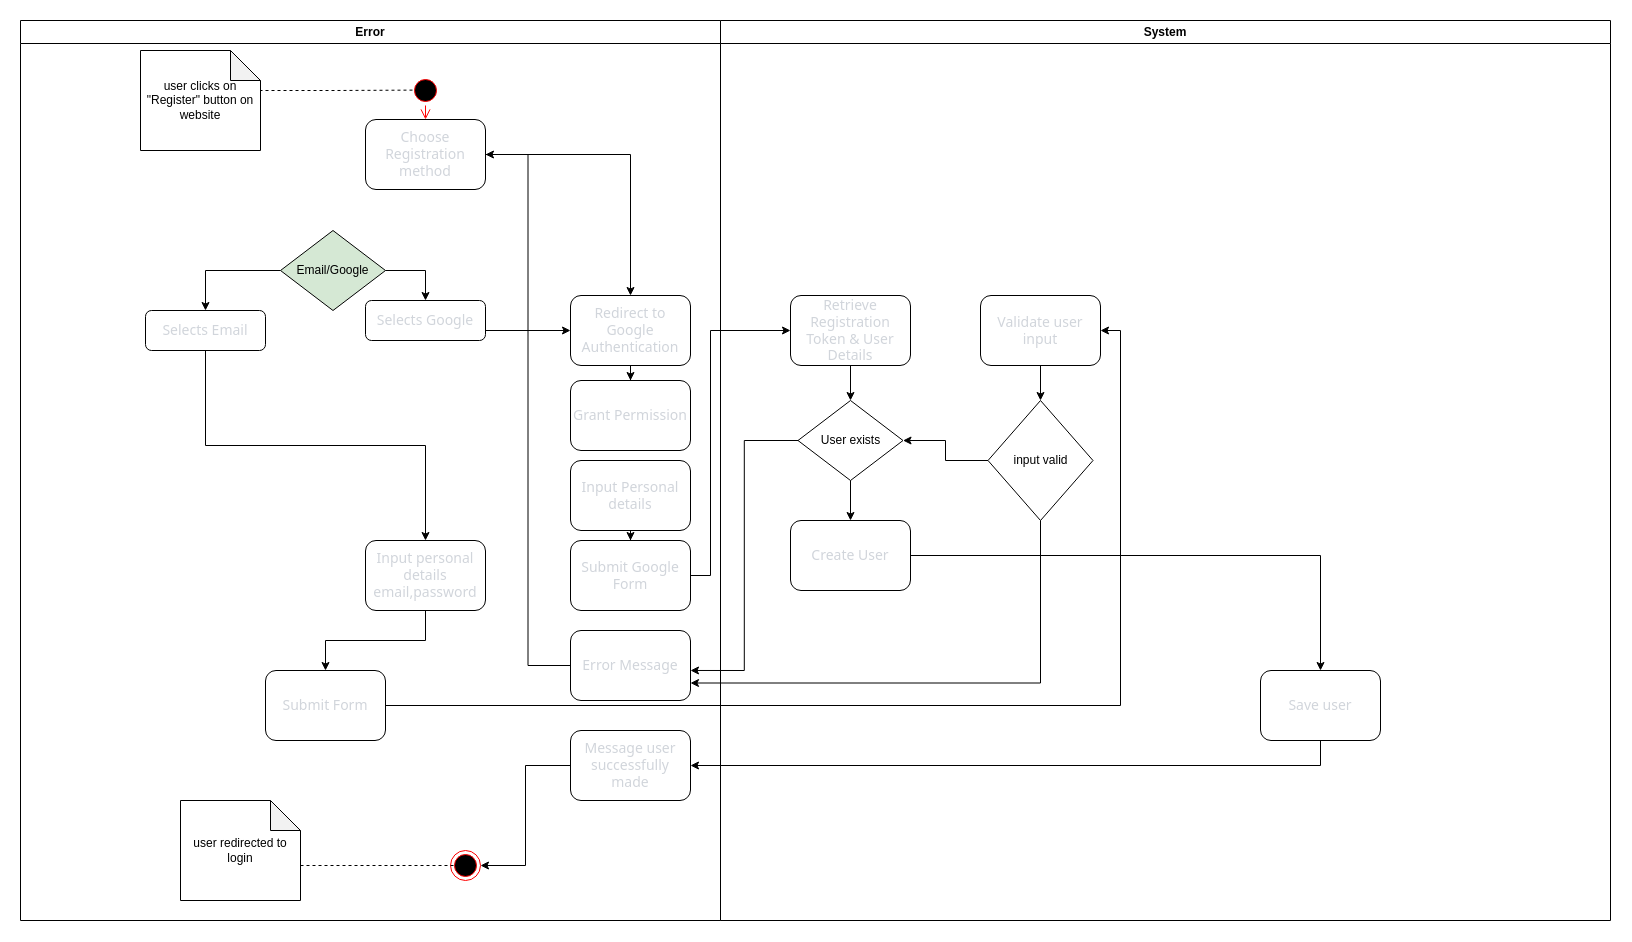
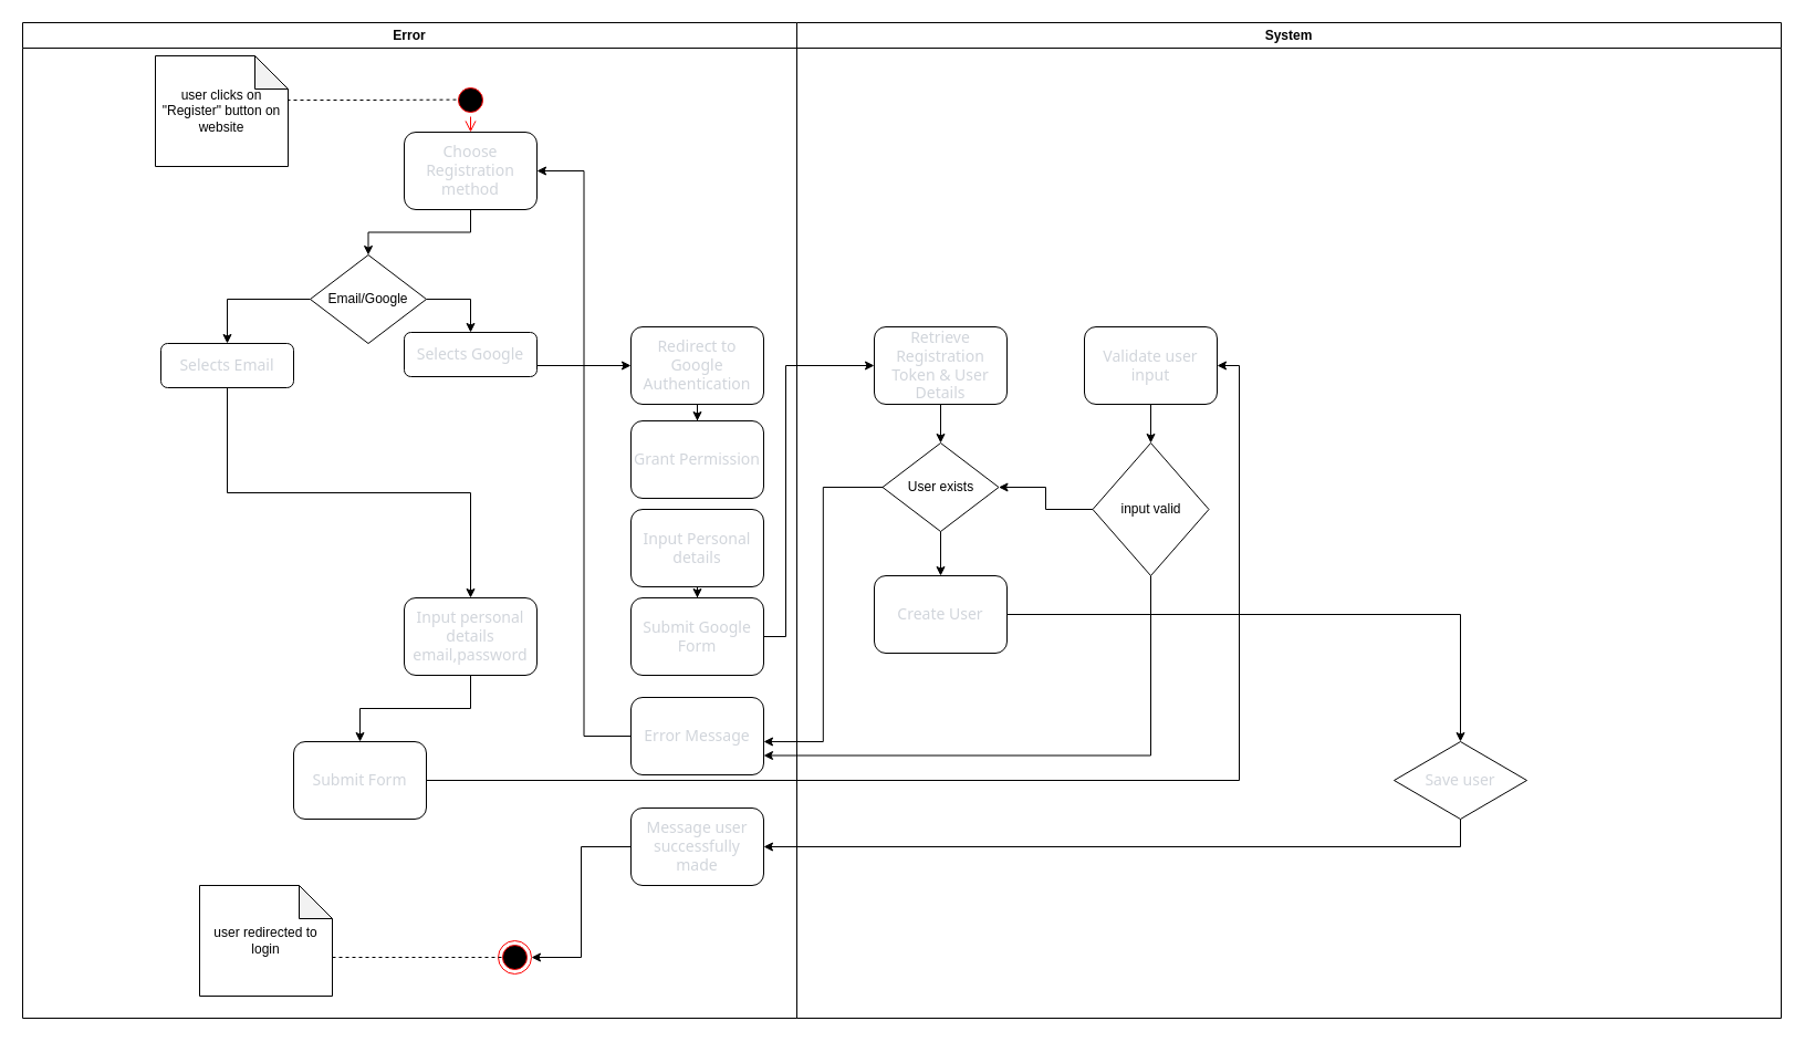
- <mxCell id="28" style="edgeStyle=orthogonalEdgeStyle;rounded=0;orthogonalLoop=1;jettySize=auto;html=1;" edge="1" parent="22" source="29" target="6"><mxGeometry relative="1" as="geometry" /></mxCell>
+ <mxCell id="28" style="edgeStyle=orthogonalEdgeStyle;rounded=0;orthogonalLoop=1;jettySize=auto;html=1;" edge="1" parent="22" source="29" target="31"><mxGeometry relative="1" as="geometry" /></mxCell>
- <mxCell id="31" value="Email/Google" style="rhombus;whiteSpace=wrap;html=1;fillColor=#d5e8d4;" vertex="1" parent="22"><mxGeometry x="260" y="210" width="105" height="80" as="geometry" /></mxCell>
+ <mxCell id="31" value="Email/Google" style="rhombus;whiteSpace=wrap;html=1;" vertex="1" parent="22"><mxGeometry x="260" y="210" width="105" height="80" as="geometry" /></mxCell>
- <mxCell id="45" value="&lt;font style=&quot;font-size: 14px;&quot;&gt;&lt;span style=&quot;color: rgb(209, 213, 219); font-family: Söhne, ui-sans-serif, system-ui, -apple-system, &amp;quot;Segoe UI&amp;quot;, Roboto, Ubuntu, Cantarell, &amp;quot;Noto Sans&amp;quot;, sans-serif, &amp;quot;Helvetica Neue&amp;quot;, Arial, &amp;quot;Apple Color Emoji&amp;quot;, &amp;quot;Segoe UI Emoji&amp;quot;, &amp;quot;Segoe UI Symbol&amp;quot;, &amp;quot;Noto Color Emoji&amp;quot;; font-style: normal; font-variant-ligatures: normal; font-variant-caps: normal; font-weight: 400; letter-spacing: normal; orphans: 2; text-align: left; text-indent: 0px; text-transform: none; widows: 2; word-spacing: 0px; -webkit-text-stroke-width: 0px; text-decoration-thickness: initial; text-decoration-style: initial; text-decoration-color: initial; float: none; display: inline !important;&quot;&gt;Save user&lt;/span&gt;&lt;br&gt;&lt;/font&gt;" style="rounded=1;whiteSpace=wrap;html=1;" parent="35" vertex="1"><mxGeometry x="540" y="650" width="120" height="70" as="geometry" /></mxCell>
+ <mxCell id="45" value="&lt;font style=&quot;font-size: 14px;&quot;&gt;&lt;span style=&quot;color: rgb(209, 213, 219); font-family: Söhne, ui-sans-serif, system-ui, -apple-system, &amp;quot;Segoe UI&amp;quot;, Roboto, Ubuntu, Cantarell, &amp;quot;Noto Sans&amp;quot;, sans-serif, &amp;quot;Helvetica Neue&amp;quot;, Arial, &amp;quot;Apple Color Emoji&amp;quot;, &amp;quot;Segoe UI Emoji&amp;quot;, &amp;quot;Segoe UI Symbol&amp;quot;, &amp;quot;Noto Color Emoji&amp;quot;; font-style: normal; font-variant-ligatures: normal; font-variant-caps: normal; font-weight: 400; letter-spacing: normal; orphans: 2; text-align: left; text-indent: 0px; text-transform: none; widows: 2; word-spacing: 0px; -webkit-text-stroke-width: 0px; text-decoration-thickness: initial; text-decoration-style: initial; text-decoration-color: initial; float: none; display: inline !important;&quot;&gt;Save user&lt;/span&gt;&lt;br&gt;&lt;/font&gt;" style="rhombus;whiteSpace=wrap;html=1;" parent="35" vertex="1"><mxGeometry x="540" y="650" width="120" height="70" as="geometry" /></mxCell>
